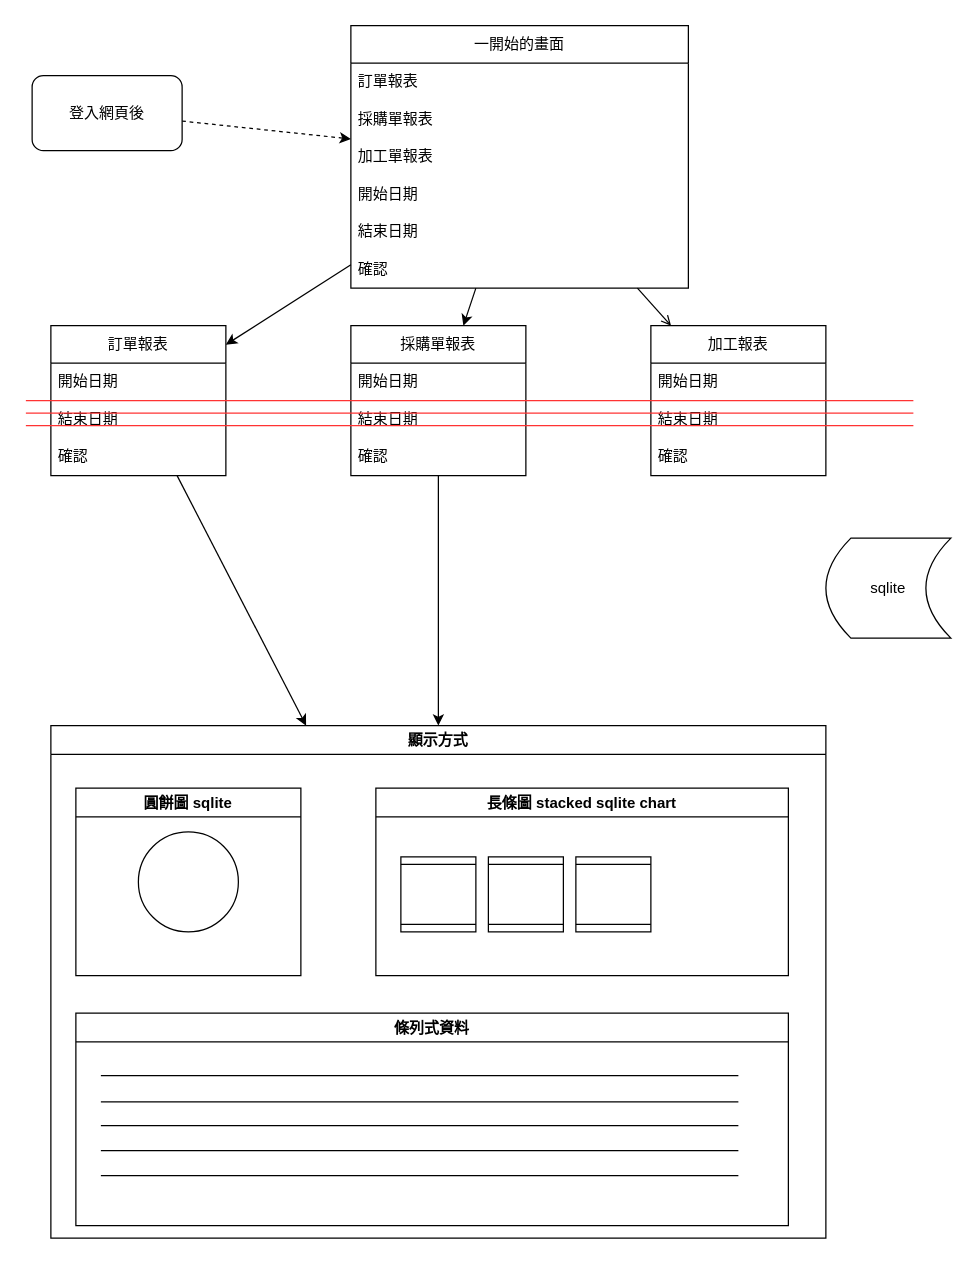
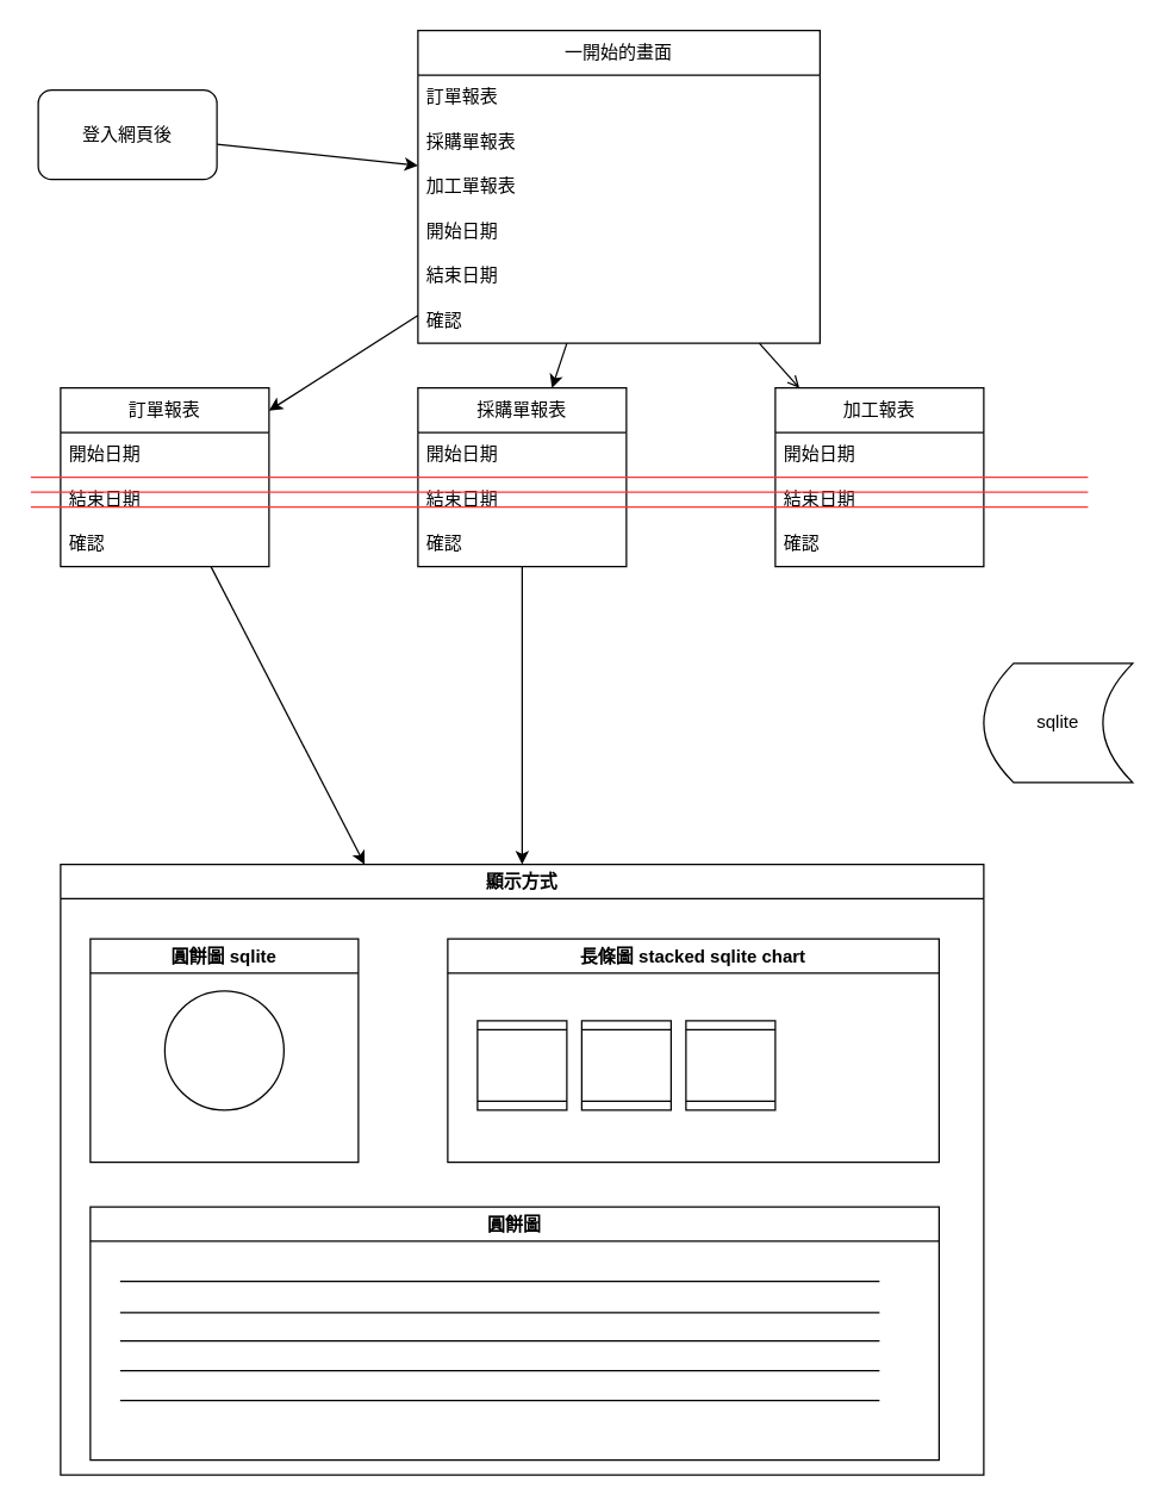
- <mxCell id="2" style="edgeStyle=none;html=1;dashed=1;" parent="1" source="3" target="7" edge="1"><mxGeometry relative="1" as="geometry" /></mxCell>
+ <mxCell id="2" style="edgeStyle=none;html=1;" parent="1" source="3" target="7" edge="1"><mxGeometry relative="1" as="geometry" /></mxCell>
- <mxCell id="40" value="sqlite" style="shape=dataStorage;whiteSpace=wrap;html=1;fixedSize=1;" parent="1" vertex="1"><mxGeometry x="660" y="430" width="100" height="80" as="geometry" /></mxCell>
+ <mxCell id="40" value="sqlite" style="shape=dataStorage;whiteSpace=wrap;html=1;fixedSize=1;" parent="1" vertex="1"><mxGeometry x="660" y="445" width="100" height="80" as="geometry" /></mxCell>
- <mxCell id="35" value="條列式資料" style="swimlane;whiteSpace=wrap;html=1;" parent="28" vertex="1"><mxGeometry x="20" y="230" width="570" height="170" as="geometry" /></mxCell>
+ <mxCell id="35" value="圓餅圖" style="swimlane;whiteSpace=wrap;html=1;" parent="28" vertex="1"><mxGeometry x="20" y="230" width="570" height="170" as="geometry" /></mxCell>
